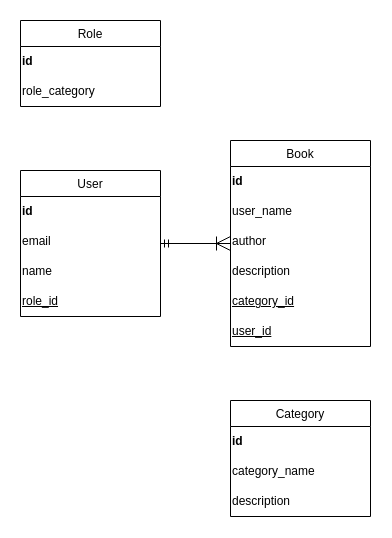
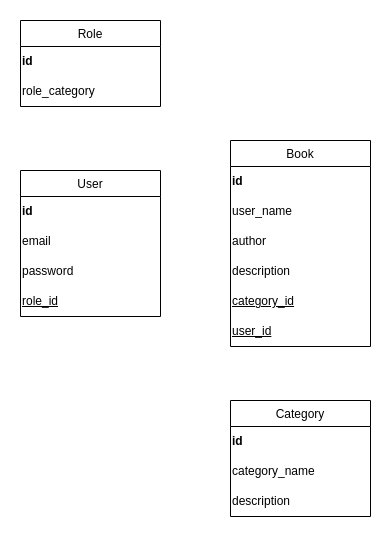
- <mxCell id="18" value="" style="endArrow=ERoneToMany;endFill=0;endSize=12;html=1;rounded=0;startArrow=ERmandOne;startFill=0;" edge="1" parent="1" source="2" target="11"><mxGeometry width="160" relative="1" as="geometry"><mxPoint x="10" y="360" as="sourcePoint" /><mxPoint x="170" y="360" as="targetPoint" /></mxGeometry></mxCell>
- <mxCell id="5" value="name" style="text;html=1;strokeColor=none;fillColor=none;align=left;verticalAlign=middle;whiteSpace=wrap;rounded=0;" vertex="1" parent="2"><mxGeometry y="86" width="140" height="30" as="geometry" /></mxCell>
+ <mxCell id="5" value="password" style="text;html=1;strokeColor=none;fillColor=none;align=left;verticalAlign=middle;whiteSpace=wrap;rounded=0;" vertex="1" parent="2"><mxGeometry y="86" width="140" height="30" as="geometry" /></mxCell>
